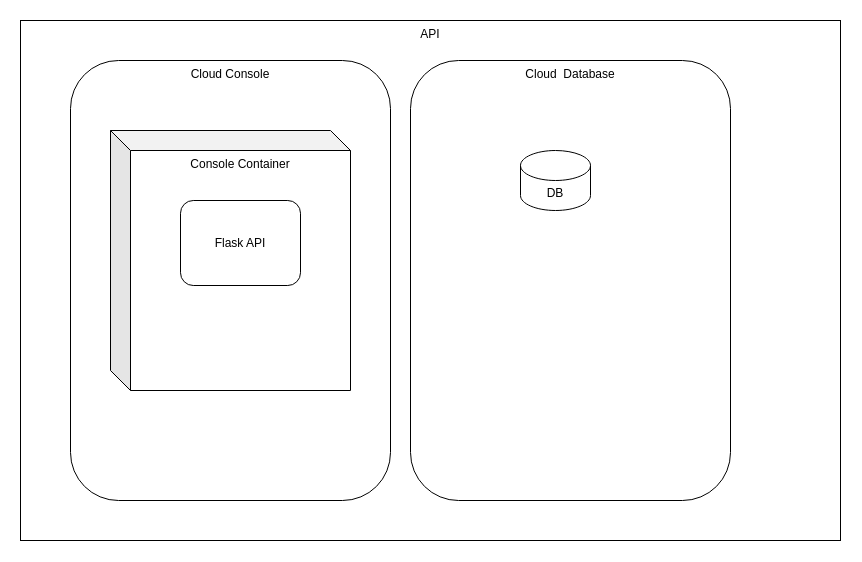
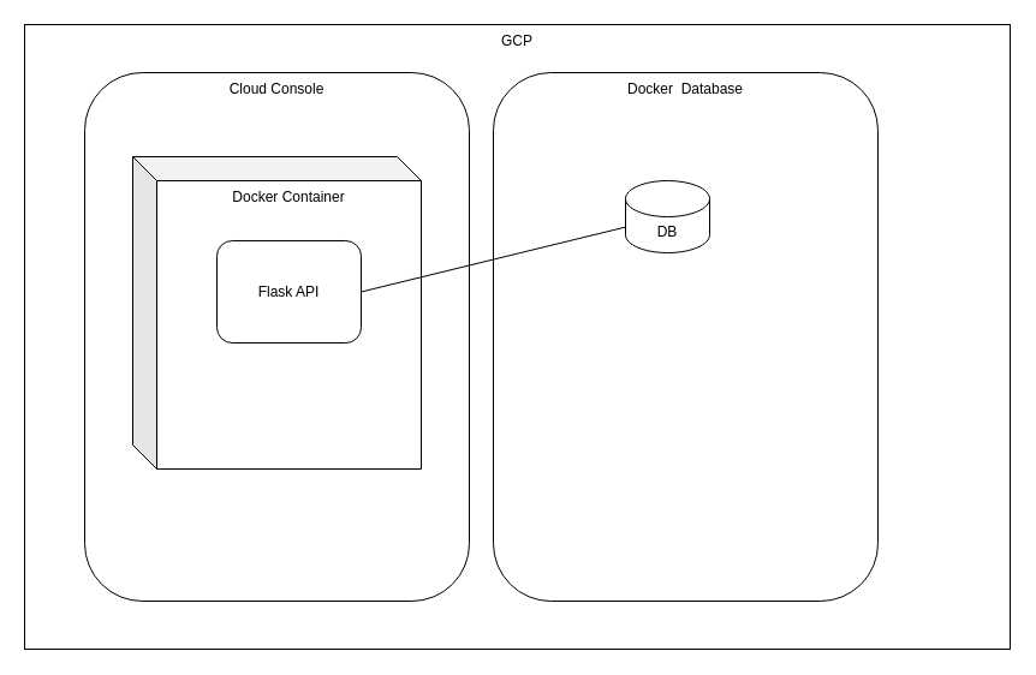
- <mxCell id="3" value="API" style="rounded=0;whiteSpace=wrap;html=1;align=center;verticalAlign=top;" vertex="1" parent="1"><mxGeometry x="20" y="20" width="820" height="520" as="geometry" /></mxCell>
+ <mxCell id="3" value="GCP" style="rounded=0;whiteSpace=wrap;html=1;align=center;verticalAlign=top;" vertex="1" parent="1"><mxGeometry x="20" y="20" width="820" height="520" as="geometry" /></mxCell>
- <mxCell id="7" value="Cloud&amp;nbsp; Database" style="rounded=1;whiteSpace=wrap;html=1;align=center;verticalAlign=top;" vertex="1" parent="1"><mxGeometry x="410" y="60" width="320" height="440" as="geometry" /></mxCell>
+ <mxCell id="7" value="Docker&amp;nbsp; Database" style="rounded=1;whiteSpace=wrap;html=1;align=center;verticalAlign=top;" vertex="1" parent="1"><mxGeometry x="410" y="60" width="320" height="440" as="geometry" /></mxCell>
- <mxCell id="5" value="Console Container" style="shape=cube;whiteSpace=wrap;html=1;boundedLbl=1;backgroundOutline=1;darkOpacity=0.05;darkOpacity2=0.1;verticalAlign=top;" vertex="1" parent="1"><mxGeometry x="110" y="130" width="240" height="260" as="geometry" /></mxCell>
+ <mxCell id="5" value="Docker Container" style="shape=cube;whiteSpace=wrap;html=1;boundedLbl=1;backgroundOutline=1;darkOpacity=0.05;darkOpacity2=0.1;verticalAlign=top;" vertex="1" parent="1"><mxGeometry x="110" y="130" width="240" height="260" as="geometry" /></mxCell>
+ <mxCell id="8" value="" style="endArrow=none;html=1;rounded=0;exitX=1;exitY=0.5;exitDx=0;exitDy=0;" edge="1" parent="1" source="6" target="9"><mxGeometry width="50" height="50" relative="1" as="geometry"><mxPoint x="350" y="240" as="sourcePoint" /><mxPoint x="400" y="190" as="targetPoint" /></mxGeometry></mxCell>
